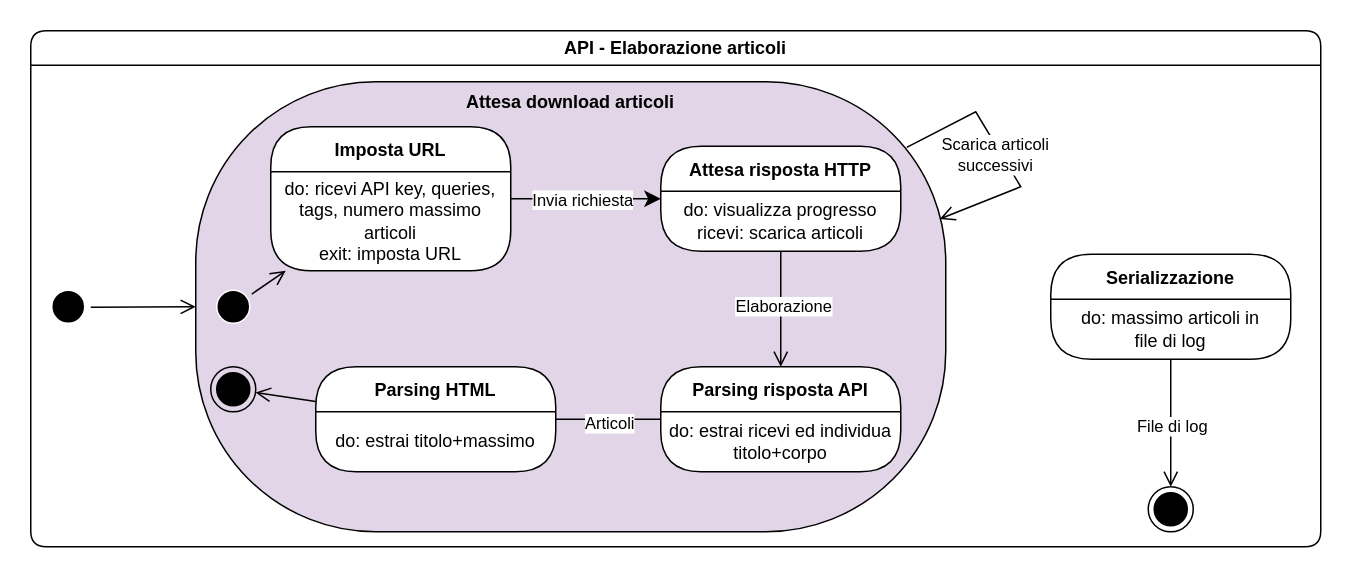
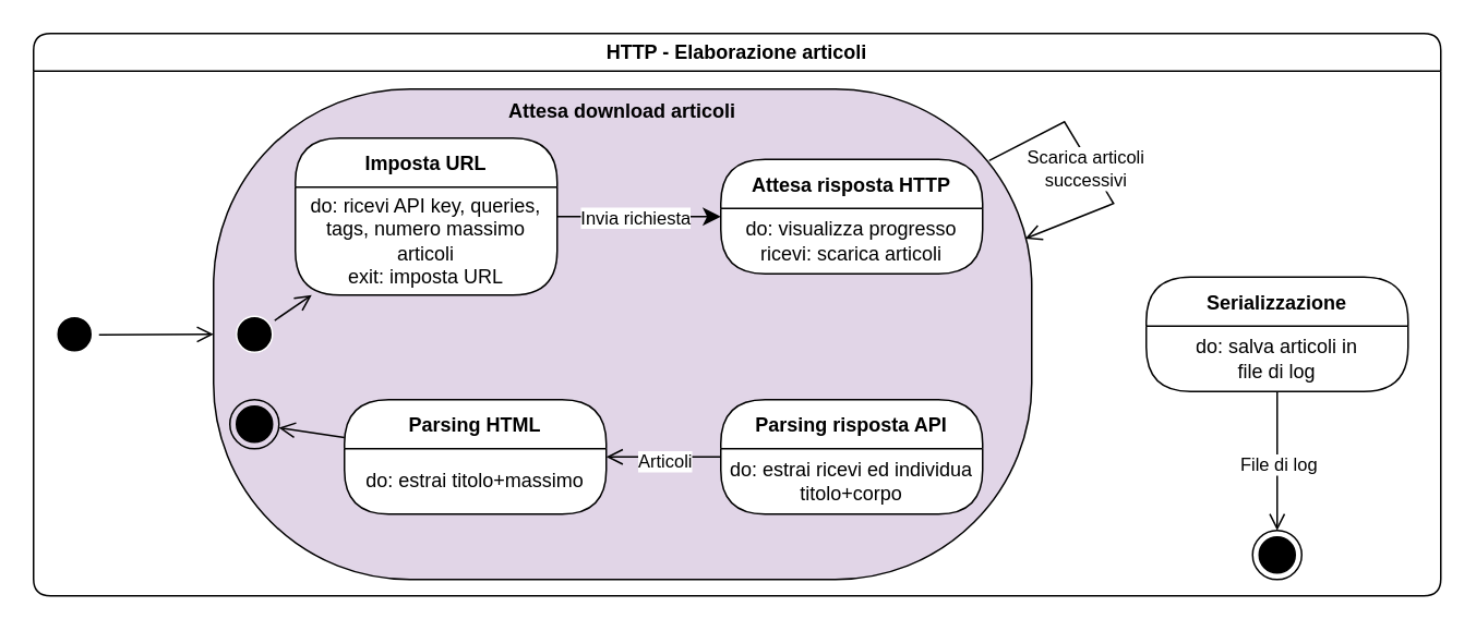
- <mxCell id="2" value="API - Elaborazione articoli" style="swimlane;whiteSpace=wrap;html=1;rounded=1;" parent="1" vertex="1"><mxGeometry x="20" y="20" width="860" height="344" as="geometry" /></mxCell>
+ <mxCell id="2" value="HTTP - Elaborazione articoli" style="swimlane;whiteSpace=wrap;html=1;rounded=1;" parent="1" vertex="1"><mxGeometry x="20" y="20" width="860" height="344" as="geometry" /></mxCell>
- <mxCell id="21" value="" style="html=1;verticalAlign=bottom;endArrow=open;endSize=8;rounded=0;" parent="2" source="15" target="17" edge="1"><mxGeometry relative="1" as="geometry"><mxPoint x="420" y="146" as="targetPoint" /><mxPoint x="380" y="145" as="sourcePoint" /></mxGeometry></mxCell>
- <mxCell id="22" value="Elaborazione" style="edgeLabel;html=1;align=center;verticalAlign=middle;resizable=0;points=[];" parent="21" vertex="1" connectable="0"><mxGeometry x="-0.053" y="1" relative="1" as="geometry"><mxPoint as="offset" /></mxGeometry></mxCell>
- <mxCell id="6" value="do: massimo articoli in&lt;br&gt;file di log" style="text;html=1;align=center;verticalAlign=middle;spacingLeft=4;spacingRight=4;whiteSpace=wrap;overflow=hidden;rotatable=0;" parent="5" vertex="1"><mxGeometry y="30" width="160" height="40" as="geometry" /></mxCell>
+ <mxCell id="6" value="do: salva articoli in&lt;br&gt;file di log" style="text;html=1;align=center;verticalAlign=middle;spacingLeft=4;spacingRight=4;whiteSpace=wrap;overflow=hidden;rotatable=0;" parent="5" vertex="1"><mxGeometry y="30" width="160" height="40" as="geometry" /></mxCell>
- <mxCell id="25" value="" style="html=1;verticalAlign=bottom;endArrow=none;endSize=8;rounded=0;" parent="2" source="17" target="27" edge="1"><mxGeometry relative="1" as="geometry"><mxPoint x="190" y="256" as="targetPoint" /><mxPoint x="460" y="271" as="sourcePoint" /></mxGeometry></mxCell>
+ <mxCell id="25" value="" style="html=1;verticalAlign=bottom;endArrow=open;endSize=8;rounded=0;" parent="2" source="17" target="27" edge="1"><mxGeometry relative="1" as="geometry"><mxPoint x="190" y="256" as="targetPoint" /><mxPoint x="460" y="271" as="sourcePoint" /></mxGeometry></mxCell>
